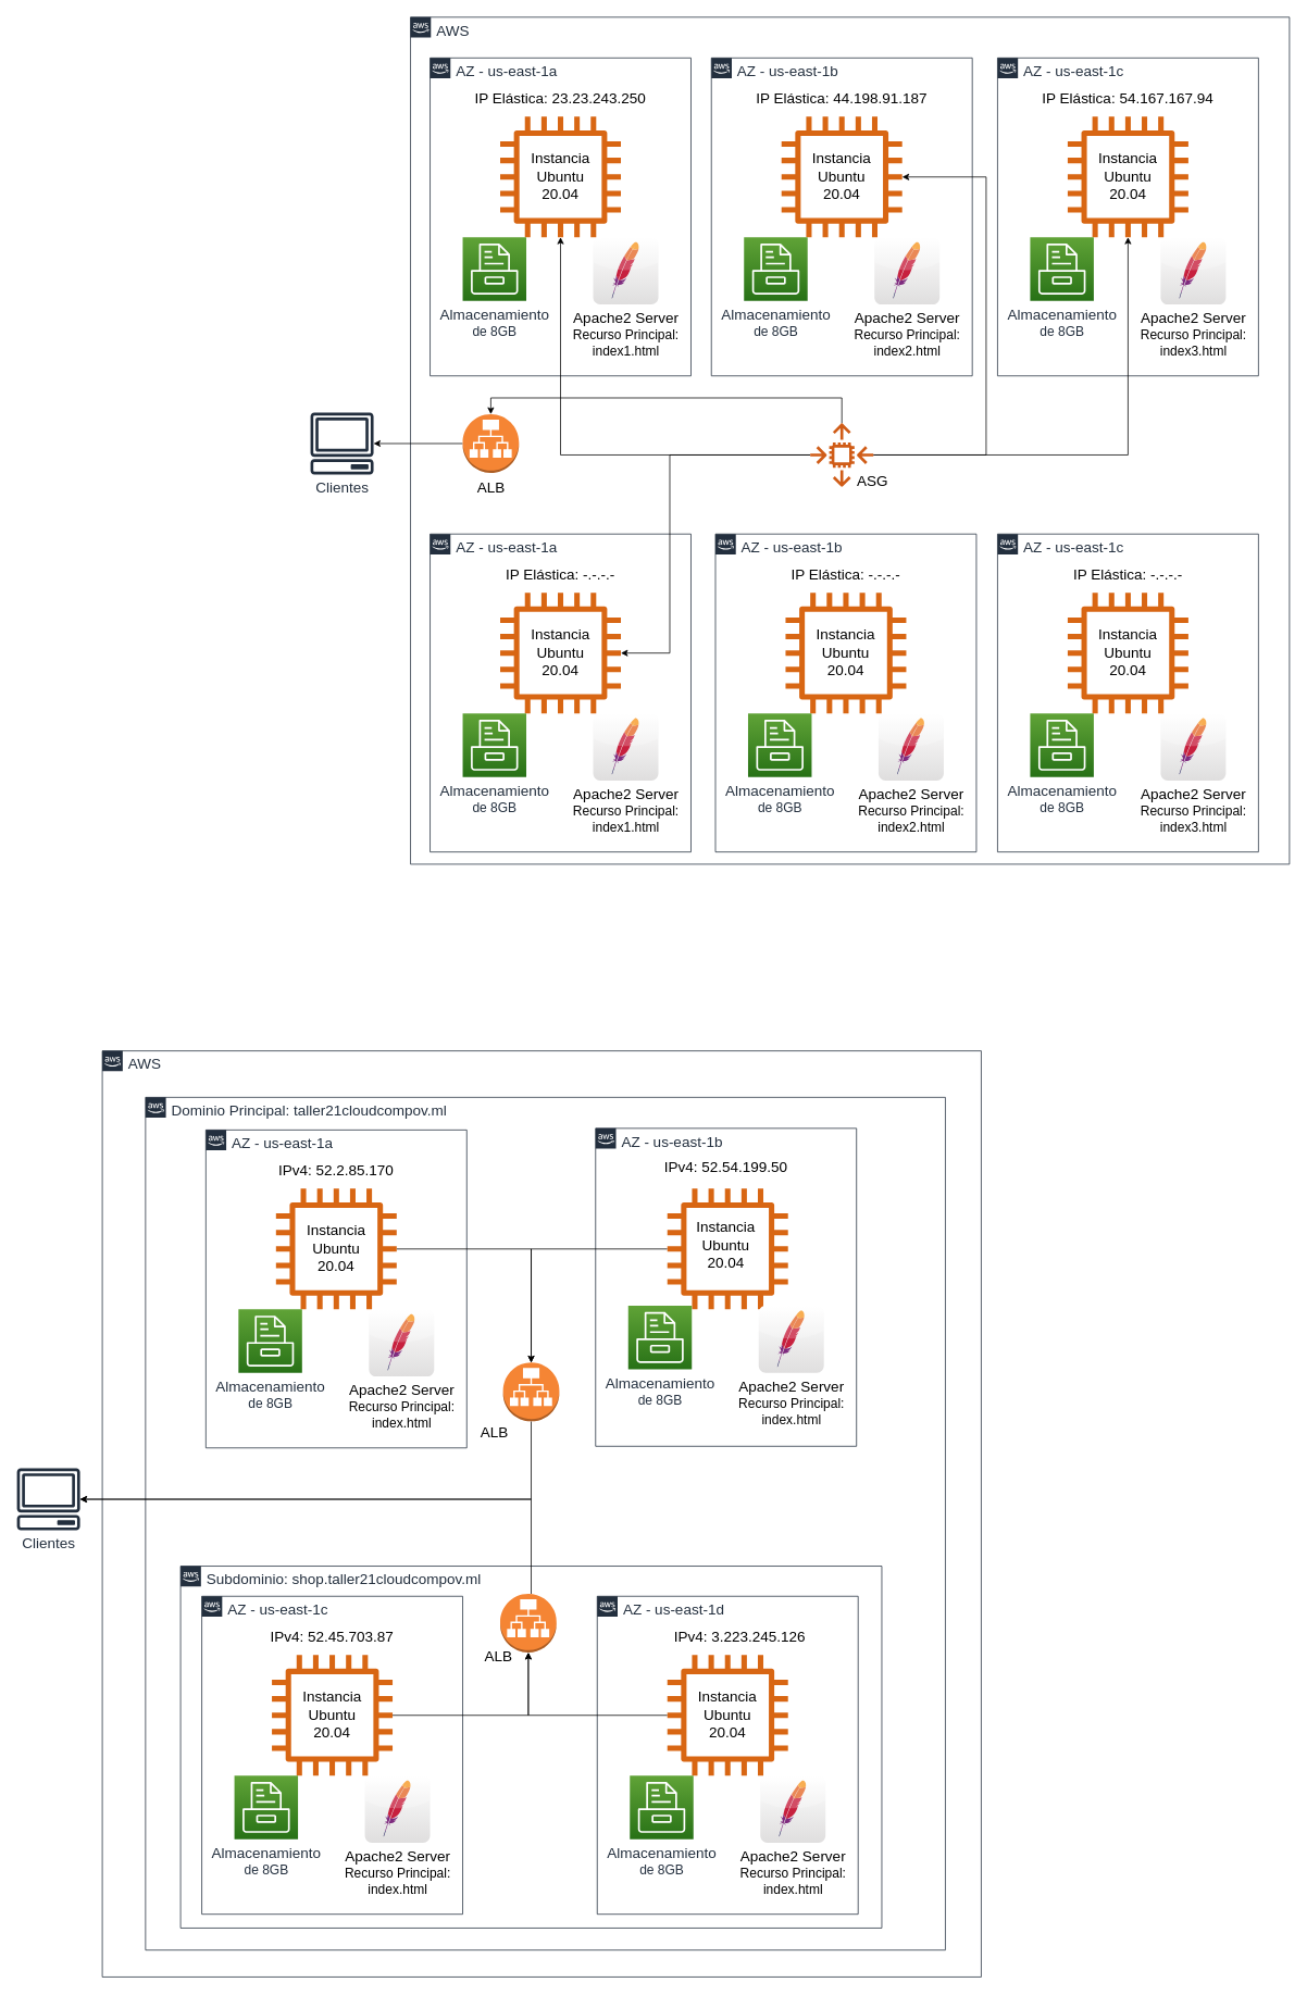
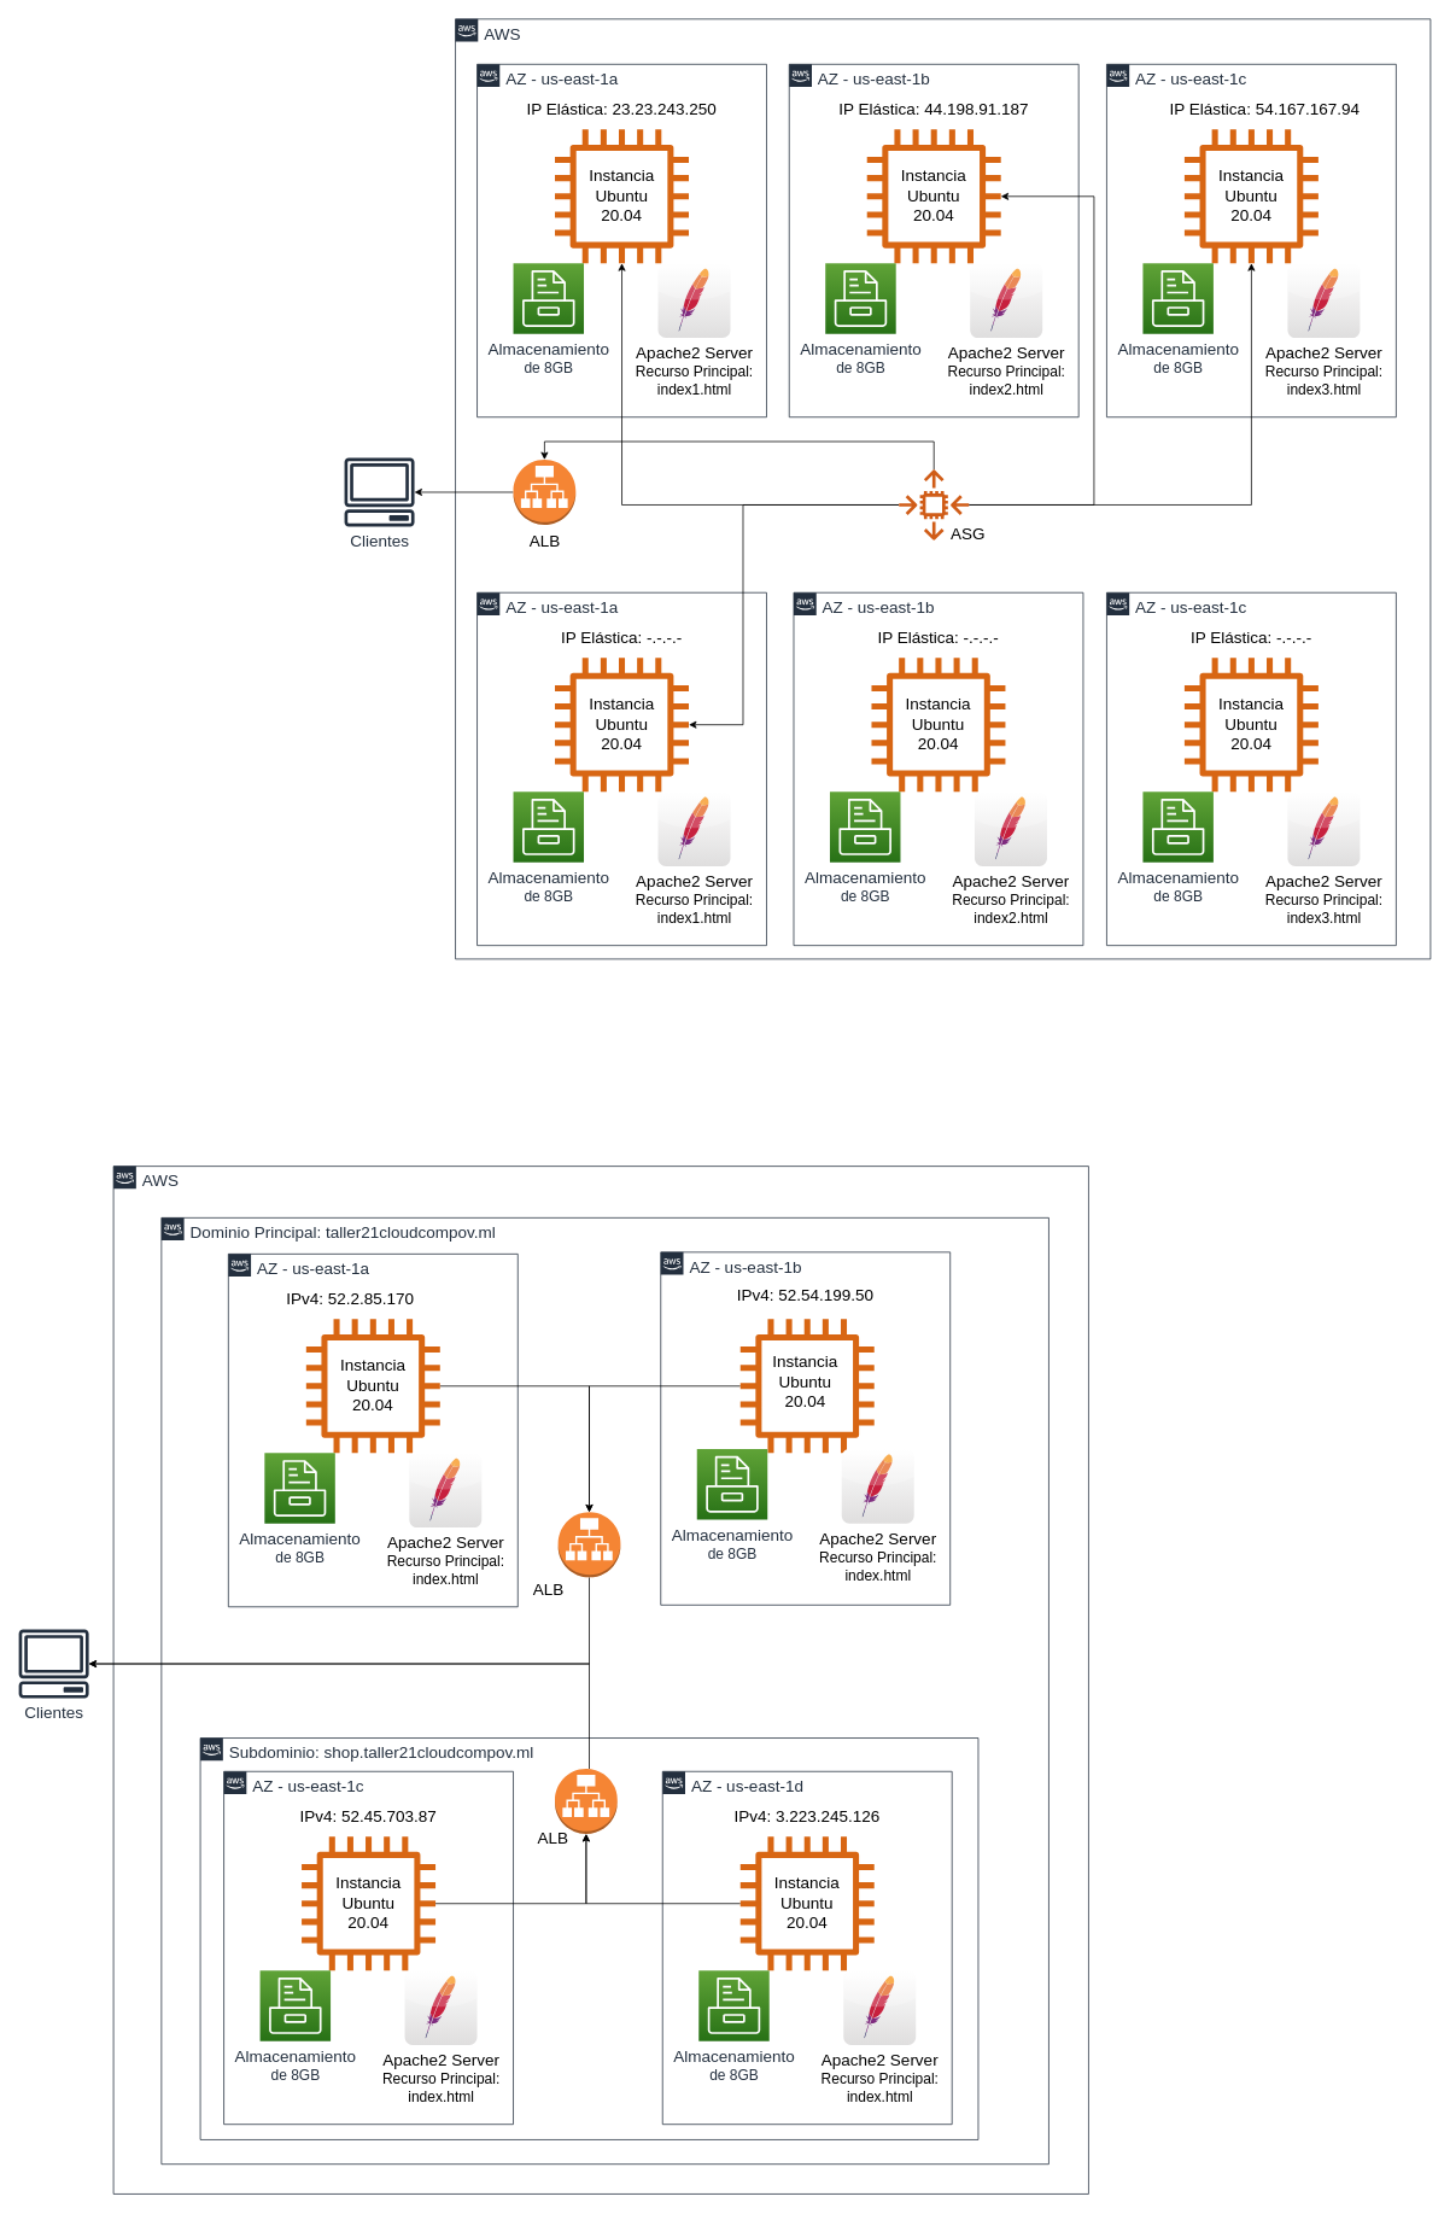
- <mxCell id="27" value="&lt;font style=&quot;font-size: 18px&quot;&gt;IP Elástica: 54.167.167.94&lt;br&gt;&lt;/font&gt;" style="text;html=1;strokeColor=none;fillColor=none;align=center;verticalAlign=middle;whiteSpace=wrap;rounded=0;" parent="1" vertex="1"><mxGeometry x="1253" y="110" width="260" height="20" as="geometry" /></mxCell>
+ <mxCell id="27" value="&lt;font style=&quot;font-size: 18px&quot;&gt;IP Elástica: 54.167.167.94&lt;br&gt;&lt;/font&gt;" style="text;html=1;strokeColor=none;fillColor=none;align=center;verticalAlign=middle;whiteSpace=wrap;rounded=0;" parent="1" vertex="1"><mxGeometry x="1268" y="110" width="260" height="20" as="geometry" /></mxCell>
- <mxCell id="62" value="&lt;font style=&quot;font-size: 18px&quot;&gt;IPv4: 52.2.85.170&lt;br&gt;&lt;/font&gt;" style="text;html=1;strokeColor=none;fillColor=none;align=center;verticalAlign=middle;whiteSpace=wrap;rounded=0;" vertex="1" parent="1"><mxGeometry x="282" y="1425" width="260" height="20" as="geometry" /></mxCell>
+ <mxCell id="62" value="&lt;font style=&quot;font-size: 18px&quot;&gt;IPv4: 52.2.85.170&lt;br&gt;&lt;/font&gt;" style="text;html=1;strokeColor=none;fillColor=none;align=center;verticalAlign=middle;whiteSpace=wrap;rounded=0;" vertex="1" parent="1"><mxGeometry x="257" y="1425" width="260" height="20" as="geometry" /></mxCell>
- <mxCell id="83" value="&lt;font style=&quot;font-size: 18px&quot;&gt;IPv4: 3.223.245.126&lt;br&gt;&lt;/font&gt;" style="text;html=1;strokeColor=none;fillColor=none;align=center;verticalAlign=middle;whiteSpace=wrap;rounded=0;" vertex="1" parent="1"><mxGeometry x="777" y="1997" width="260" height="20" as="geometry" /></mxCell>
+ <mxCell id="83" value="&lt;font style=&quot;font-size: 18px&quot;&gt;IPv4: 3.223.245.126&lt;br&gt;&lt;/font&gt;" style="text;html=1;strokeColor=none;fillColor=none;align=center;verticalAlign=middle;whiteSpace=wrap;rounded=0;" vertex="1" parent="1"><mxGeometry x="762" y="1997" width="260" height="20" as="geometry" /></mxCell>
